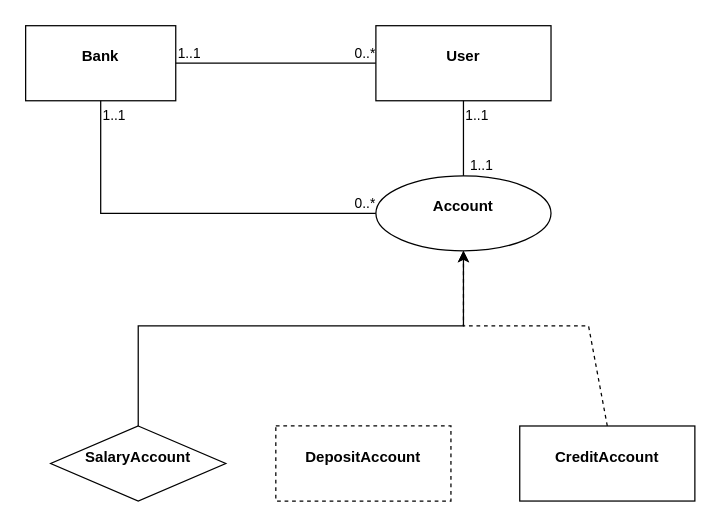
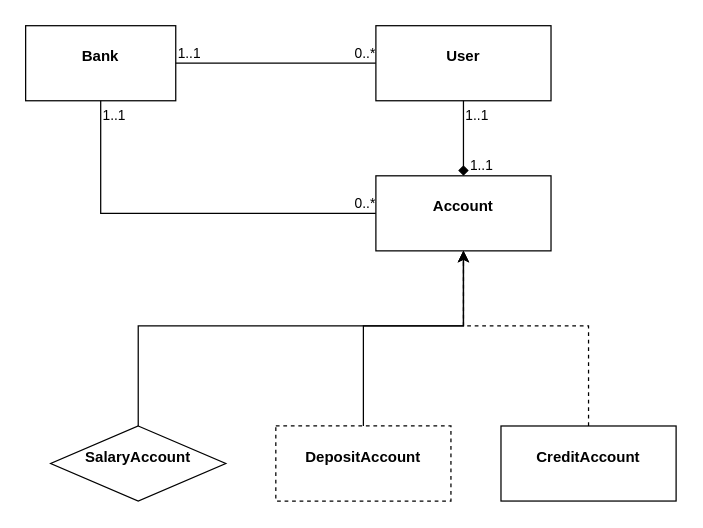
- <mxCell id="11" value="" style="endArrow=none;html=1;edgeStyle=orthogonalEdgeStyle;rounded=0;entryX=0.5;entryY=0;entryDx=0;entryDy=0;exitX=0.5;exitY=1;exitDx=0;exitDy=0;" edge="1" parent="1" source="10" target="9"><mxGeometry relative="1" as="geometry"><mxPoint x="210" y="90" as="sourcePoint" /><mxPoint x="370" y="90" as="targetPoint" /></mxGeometry></mxCell>
+ <mxCell id="11" value="" style="endArrow=diamond;html=1;edgeStyle=orthogonalEdgeStyle;rounded=0;entryX=0.5;entryY=0;entryDx=0;entryDy=0;exitX=0.5;exitY=1;exitDx=0;exitDy=0;" edge="1" parent="1" source="10" target="9"><mxGeometry relative="1" as="geometry"><mxPoint x="210" y="90" as="sourcePoint" /><mxPoint x="370" y="90" as="targetPoint" /></mxGeometry></mxCell>
- <mxCell id="9" value="&lt;p style=&quot;margin: 0px ; margin-top: 4px ; text-align: center&quot;&gt;&lt;br&gt;&lt;b&gt;Account&lt;/b&gt;&lt;/p&gt;&lt;p style=&quot;margin: 0px ; margin-top: 4px ; text-align: center&quot;&gt;&lt;b&gt;&lt;br&gt;&lt;/b&gt;&lt;/p&gt;" style="ellipse;verticalAlign=top;align=left;overflow=fill;fontSize=12;fontFamily=Helvetica;html=1;" vertex="1" parent="1"><mxGeometry x="300" y="140" width="140" height="60" as="geometry" /></mxCell>
+ <mxCell id="9" value="&lt;p style=&quot;margin: 0px ; margin-top: 4px ; text-align: center&quot;&gt;&lt;br&gt;&lt;b&gt;Account&lt;/b&gt;&lt;/p&gt;&lt;p style=&quot;margin: 0px ; margin-top: 4px ; text-align: center&quot;&gt;&lt;b&gt;&lt;br&gt;&lt;/b&gt;&lt;/p&gt;" style="verticalAlign=top;align=left;overflow=fill;fontSize=12;fontFamily=Helvetica;html=1;" vertex="1" parent="1"><mxGeometry x="300" y="140" width="140" height="60" as="geometry" /></mxCell>
+ <mxCell id="18" value="" style="endArrow=classic;html=1;rounded=0;exitX=0.5;exitY=0;exitDx=0;exitDy=0;entryX=0.5;entryY=1;entryDx=0;entryDy=0;" edge="1" parent="1" source="16" target="9"><mxGeometry width="50" height="50" relative="1" as="geometry"><mxPoint x="260" y="320" as="sourcePoint" /><mxPoint x="310" y="270" as="targetPoint" /><Array as="points"><mxPoint x="290" y="260" /><mxPoint x="370" y="260" /></Array></mxGeometry></mxCell>
- <mxCell id="17" value="&lt;p style=&quot;margin: 0px ; margin-top: 4px ; text-align: center&quot;&gt;&lt;br&gt;&lt;b&gt;CreditAccount&lt;/b&gt;&lt;/p&gt;" style="verticalAlign=top;align=left;overflow=fill;fontSize=12;fontFamily=Helvetica;html=1;" vertex="1" parent="1"><mxGeometry x="415" y="340" width="140" height="60" as="geometry" /></mxCell>
+ <mxCell id="17" value="&lt;p style=&quot;margin: 0px ; margin-top: 4px ; text-align: center&quot;&gt;&lt;br&gt;&lt;b&gt;CreditAccount&lt;/b&gt;&lt;/p&gt;" style="verticalAlign=top;align=left;overflow=fill;fontSize=12;fontFamily=Helvetica;html=1;" vertex="1" parent="1"><mxGeometry x="400" y="340" width="140" height="60" as="geometry" /></mxCell>
